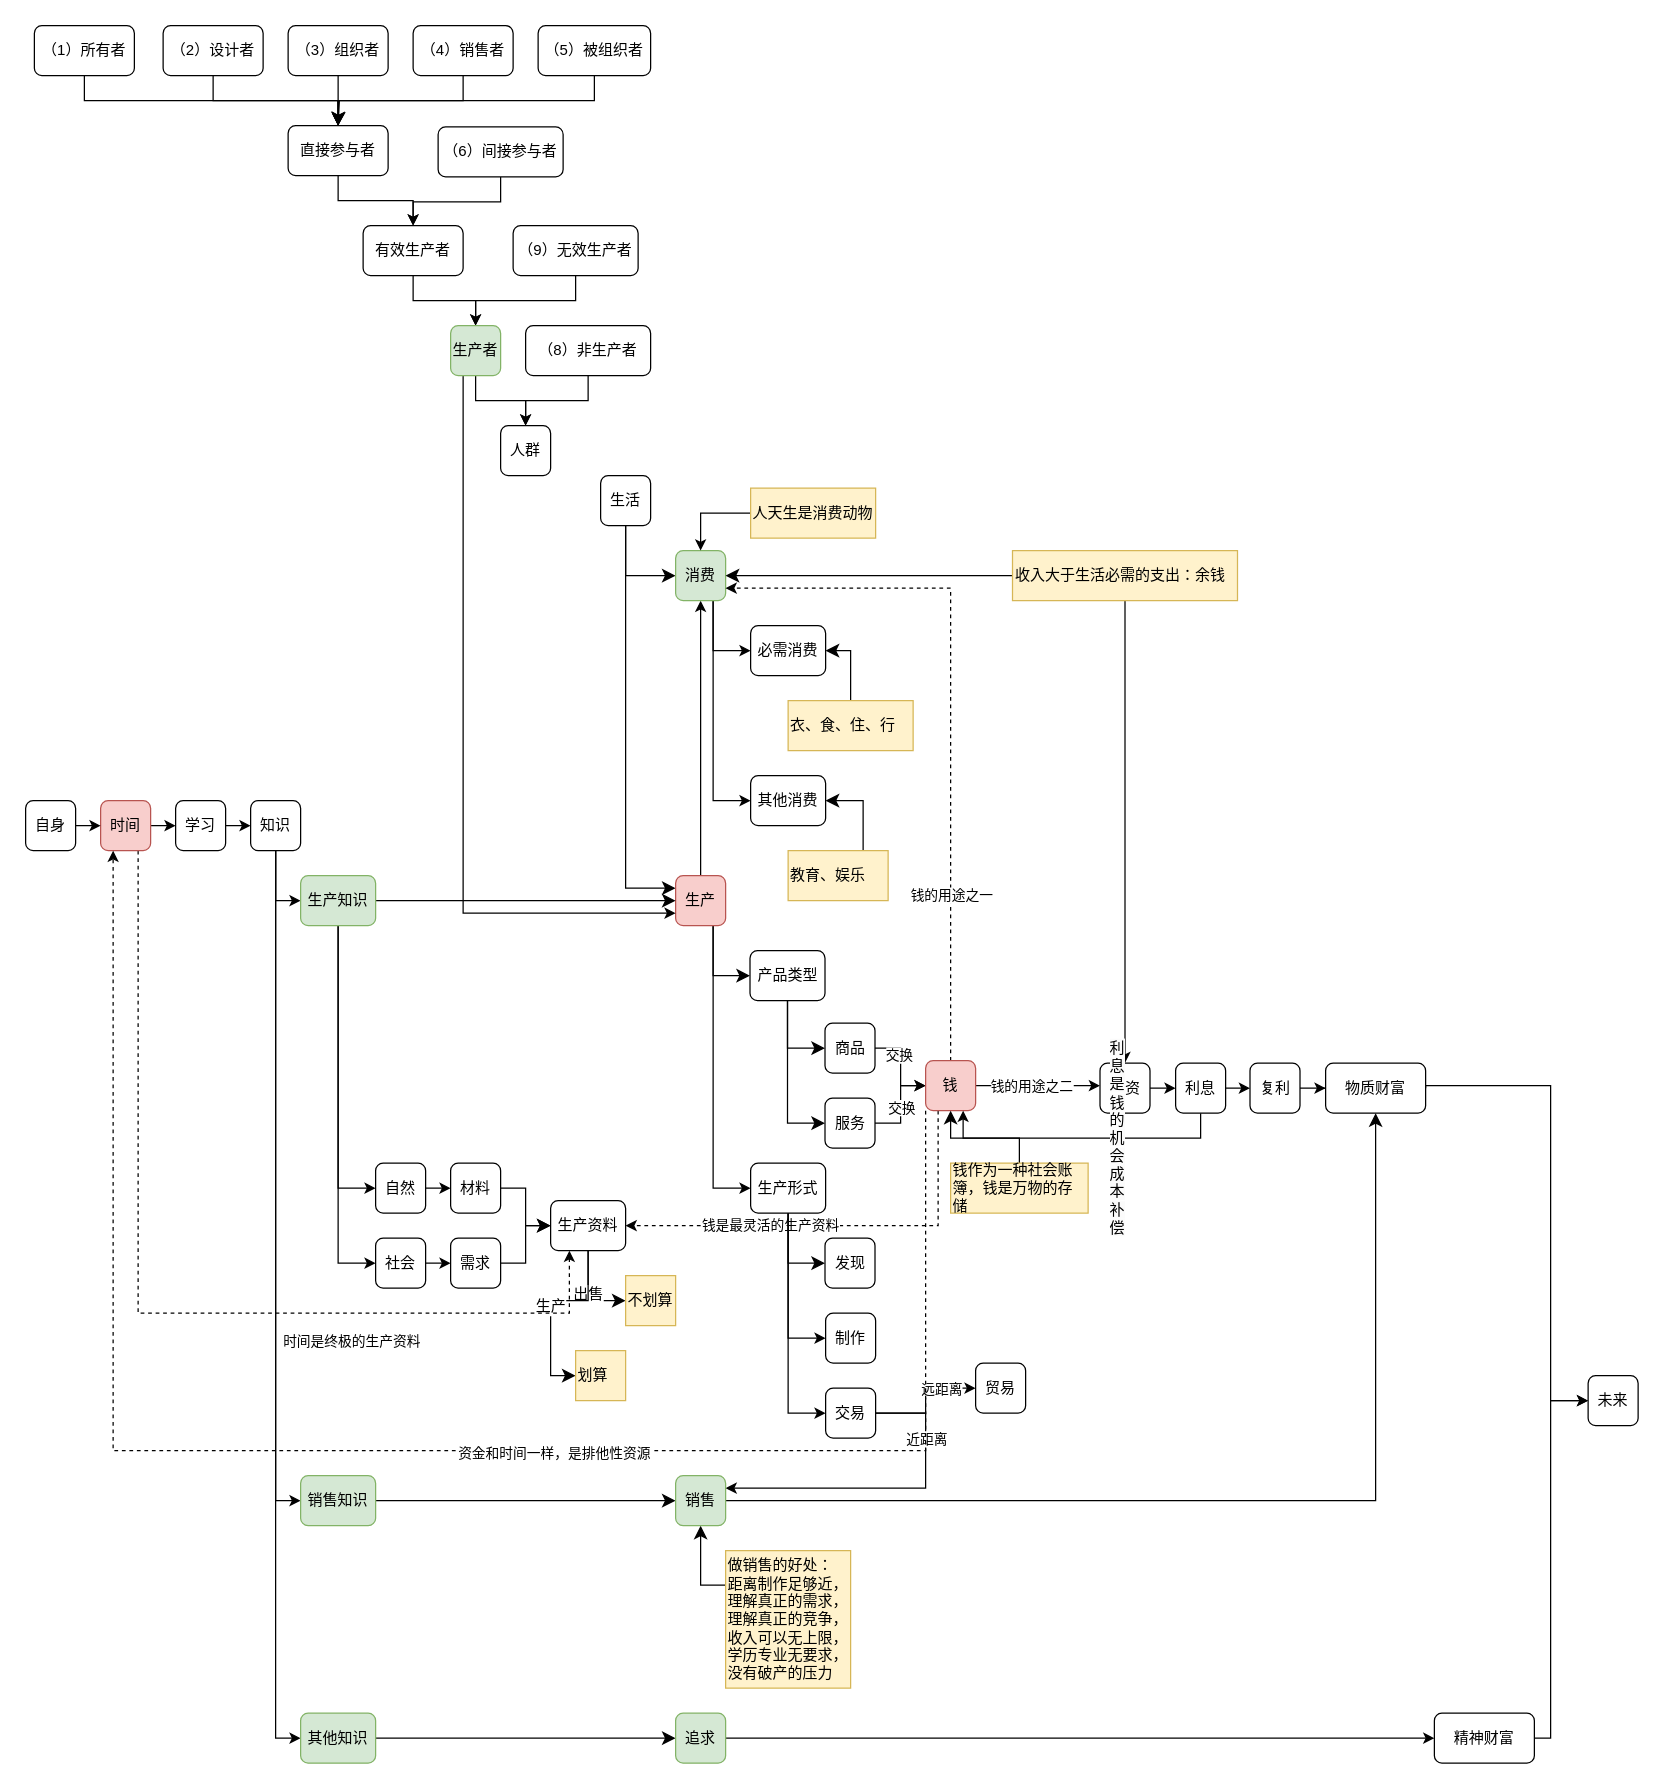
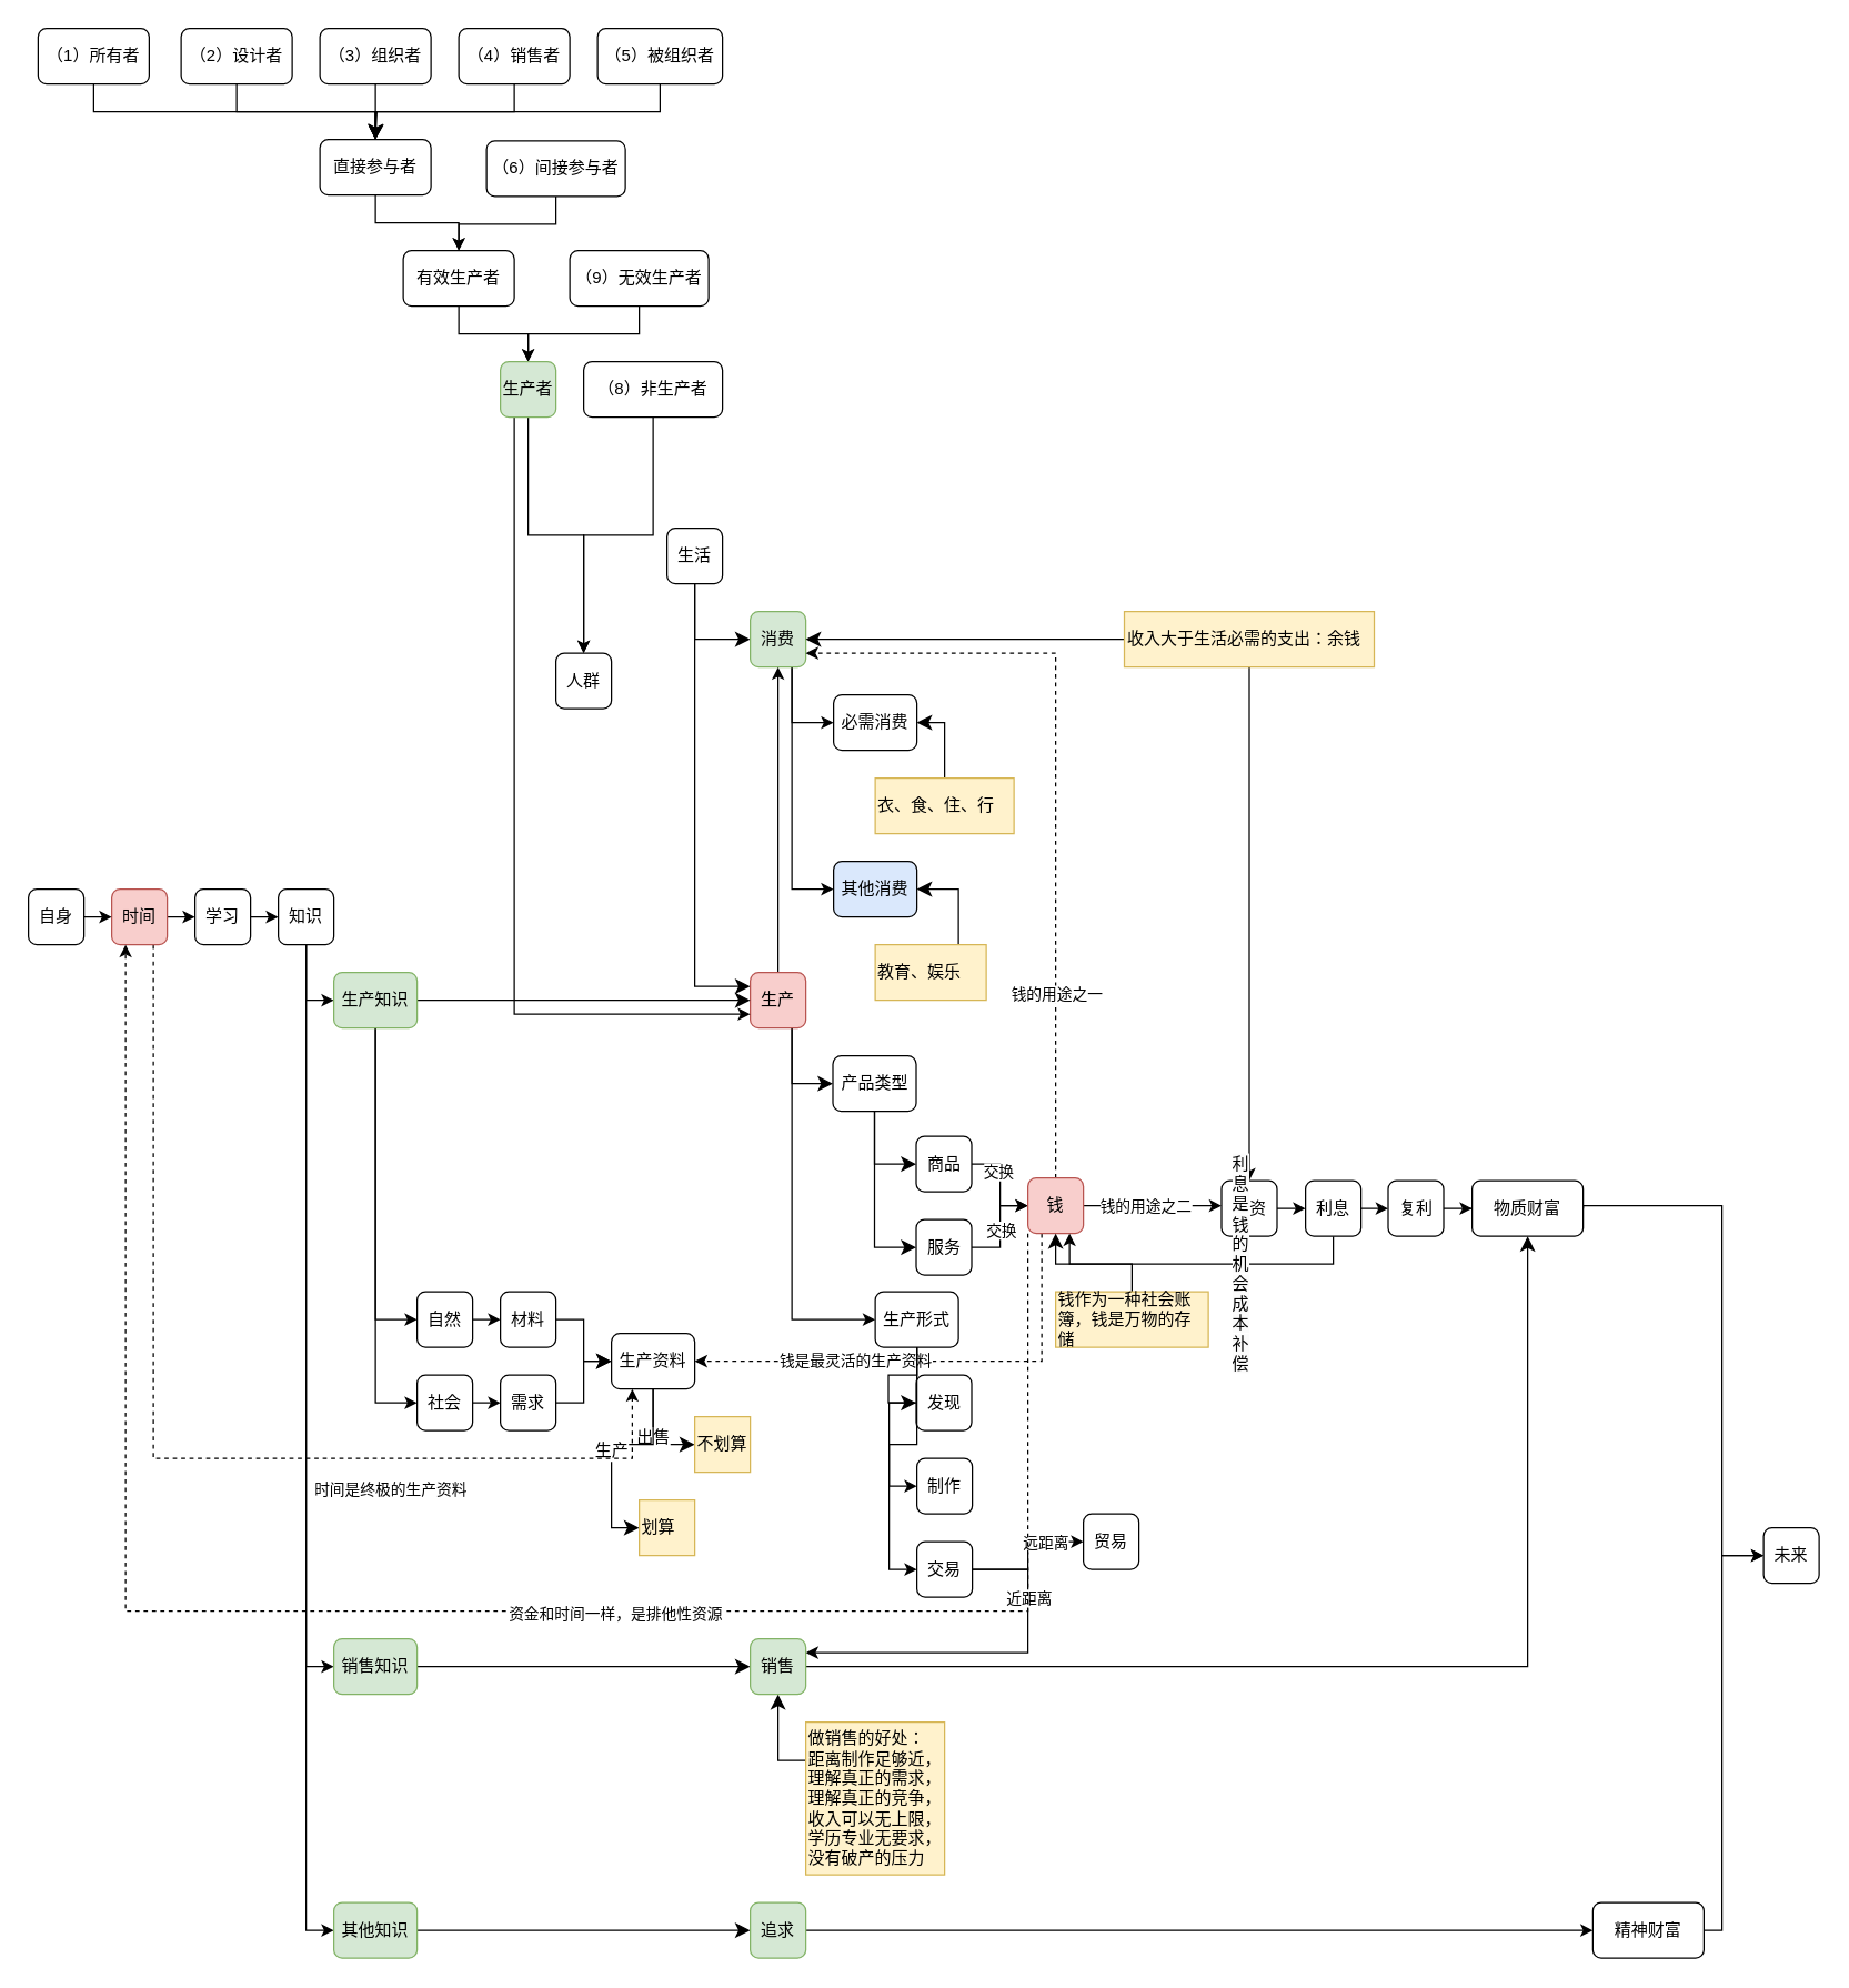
- <mxCell id="75" value="人群" style="rounded=1;whiteSpace=wrap;html=1;" parent="1" vertex="1"><mxGeometry x="400" y="340" width="40" height="40" as="geometry" /></mxCell>
+ <mxCell id="75" value="人群" style="rounded=1;whiteSpace=wrap;html=1;" parent="1" vertex="1"><mxGeometry x="400" y="470" width="40" height="40" as="geometry" /></mxCell>
- <mxCell id="129" style="edgeStyle=orthogonalEdgeStyle;rounded=0;orthogonalLoop=1;jettySize=auto;html=1;exitX=0;exitY=0.5;exitDx=0;exitDy=0;entryX=0.5;entryY=0;entryDx=0;entryDy=0;" edge="1" parent="1" source="130" target="11"><mxGeometry relative="1" as="geometry" /></mxCell>
- <mxCell id="130" value="人天生是消费动物" style="text;html=1;align=left;verticalAlign=middle;whiteSpace=wrap;rounded=0;fillColor=#fff2cc;strokeColor=#d6b656;" vertex="1" parent="1"><mxGeometry x="600" y="390" width="100" height="40" as="geometry" /></mxCell>
- <mxCell id="13" value="其他消费" style="rounded=1;whiteSpace=wrap;html=1;" parent="1" vertex="1"><mxGeometry x="600" y="620" width="60" height="40" as="geometry" /></mxCell>
+ <mxCell id="13" value="其他消费" style="rounded=1;whiteSpace=wrap;html=1;fillColor=#dae8fc;" parent="1" vertex="1"><mxGeometry x="600" y="620" width="60" height="40" as="geometry" /></mxCell>
- <mxCell id="80" value="生产形式" style="rounded=1;whiteSpace=wrap;html=1;" parent="1" vertex="1"><mxGeometry x="600" y="930" width="60" height="40" as="geometry" /></mxCell>
+ <mxCell id="80" value="生产形式" style="rounded=1;whiteSpace=wrap;html=1;" parent="1" vertex="1"><mxGeometry x="630" y="930" width="60" height="40" as="geometry" /></mxCell>
